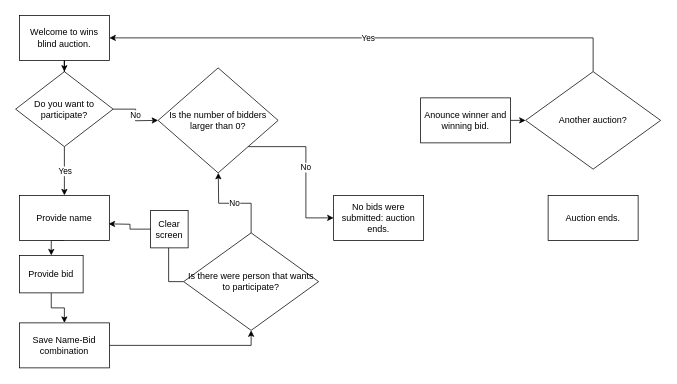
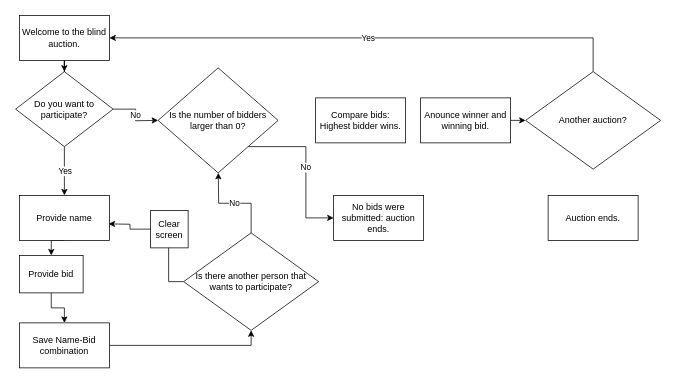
- <mxCell id="3" value="Welcome to wins blind auction." style="rounded=0;whiteSpace=wrap;html=1;" vertex="1" parent="1"><mxGeometry x="25" y="20" width="120" height="60" as="geometry" /></mxCell>
+ <mxCell id="3" value="Welcome to the blind auction." style="rounded=0;whiteSpace=wrap;html=1;" vertex="1" parent="1"><mxGeometry x="25" y="20" width="120" height="60" as="geometry" /></mxCell>
+ <mxCell id="10" value="Compare bids: Highest bidder wins." style="rounded=0;whiteSpace=wrap;html=1;" vertex="1" parent="1"><mxGeometry x="420" y="130" width="120" height="60" as="geometry" /></mxCell>
- <mxCell id="9" value="Is there were person that wants to participate?" style="rhombus;whiteSpace=wrap;html=1;" vertex="1" parent="1"><mxGeometry x="244" y="310" width="180" height="130" as="geometry" /></mxCell>
+ <mxCell id="9" value="Is there another person that wants to participate?" style="rhombus;whiteSpace=wrap;html=1;" vertex="1" parent="1"><mxGeometry x="244" y="310" width="180" height="130" as="geometry" /></mxCell>
